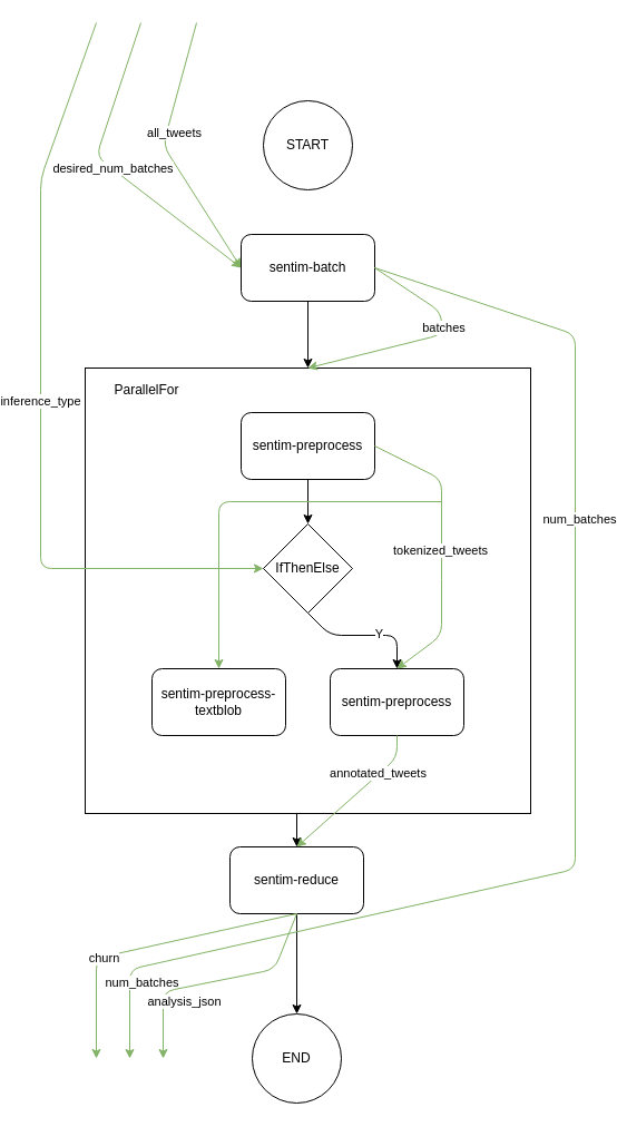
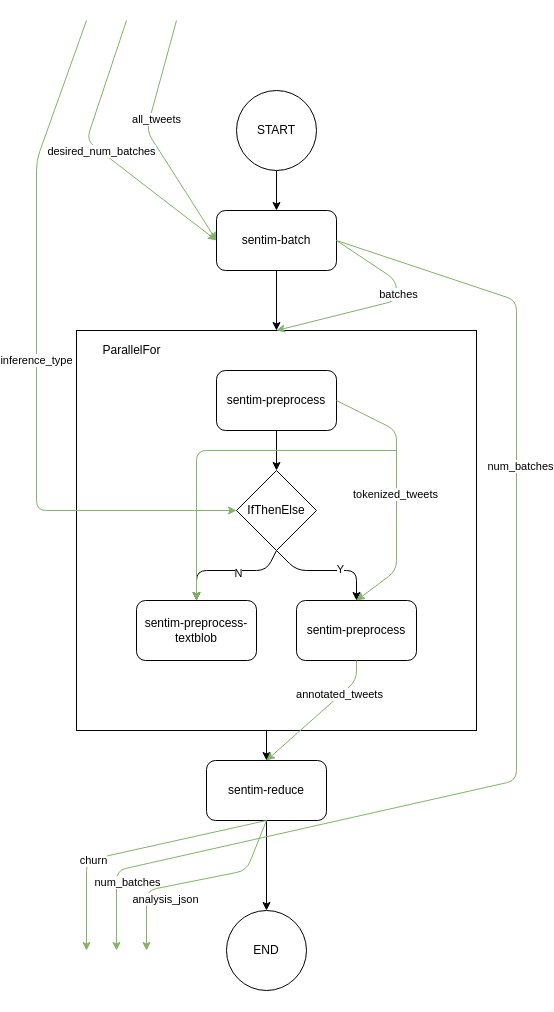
+ <mxCell id="3" style="edgeStyle=orthogonalEdgeStyle;rounded=0;orthogonalLoop=1;jettySize=auto;html=1;exitX=0.5;exitY=1;exitDx=0;exitDy=0;" parent="1" source="4" target="20" edge="1"><mxGeometry relative="1" as="geometry" /></mxCell>
+ <mxCell id="16" value="" style="endArrow=classic;html=1;exitX=0.5;exitY=1;exitDx=0;exitDy=0;entryX=0.5;entryY=0;entryDx=0;entryDy=0;fillColor=#d5e8d4;" edge="1" parent="1" source="14" target="9"><mxGeometry width="50" height="50" relative="1" as="geometry"><mxPoint x="290" y="520" as="sourcePoint" /><mxPoint x="340" y="470" as="targetPoint" /><Array as="points"><mxPoint x="250" y="570" /><mxPoint x="180" y="570" /></Array></mxGeometry></mxCell>
+ <mxCell id="17" value="N" style="edgeLabel;html=1;align=center;verticalAlign=middle;resizable=0;points=[];" vertex="1" connectable="0" parent="16"><mxGeometry x="-0.172" y="2" relative="1" as="geometry"><mxPoint as="offset" /></mxGeometry></mxCell>
